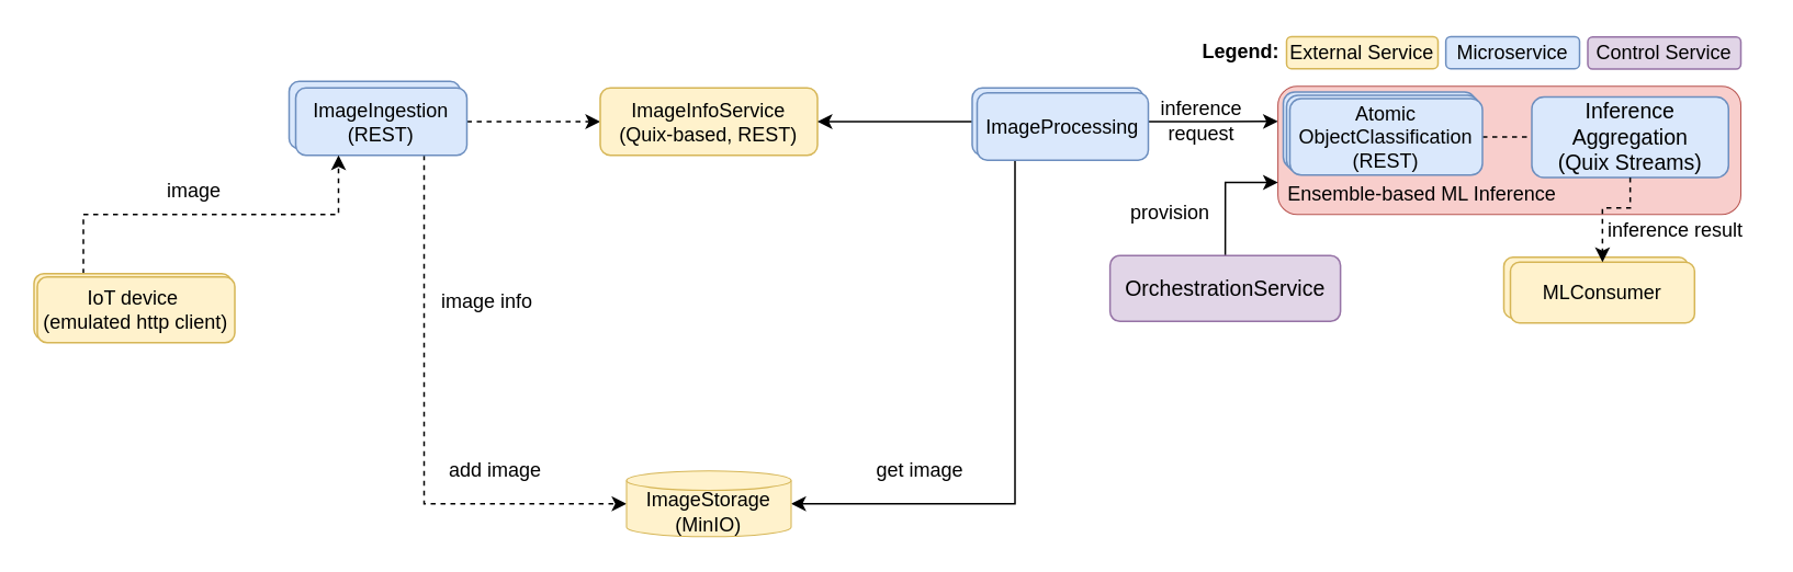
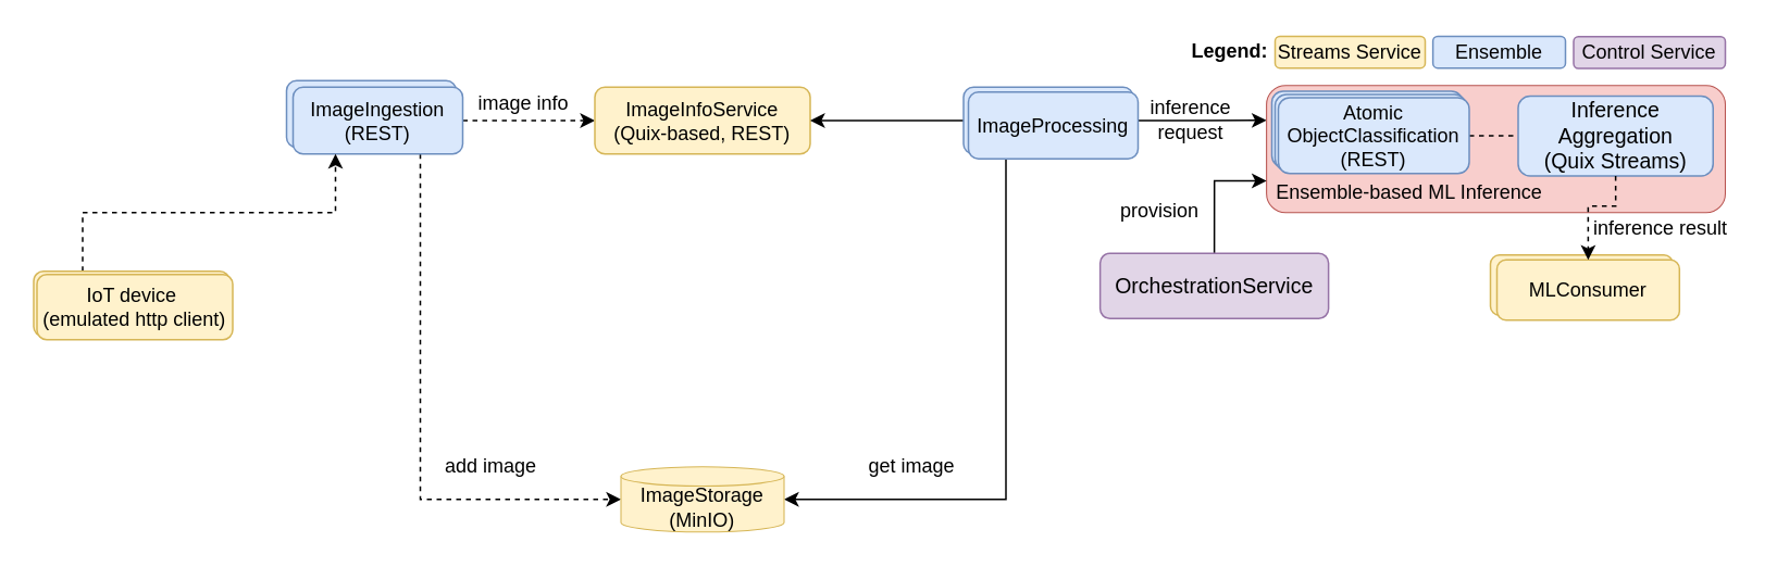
- <mxCell id="32" value="External Service" style="rounded=1;whiteSpace=wrap;html=1;fillColor=#fff2cc;strokeColor=#d6b656;" parent="1" vertex="1"><mxGeometry x="781" y="21.75" width="92" height="19.5" as="geometry" /></mxCell>
+ <mxCell id="32" value="Streams Service" style="rounded=1;whiteSpace=wrap;html=1;fillColor=#fff2cc;strokeColor=#d6b656;" parent="1" vertex="1"><mxGeometry x="781" y="21.75" width="92" height="19.5" as="geometry" /></mxCell>
- <mxCell id="34" value="Microservice" style="rounded=1;whiteSpace=wrap;html=1;fillColor=#dae8fc;strokeColor=#6c8ebf;" parent="1" vertex="1"><mxGeometry x="877.75" y="21.75" width="81.25" height="19.5" as="geometry" /></mxCell>
+ <mxCell id="34" value="Ensemble" style="rounded=1;whiteSpace=wrap;html=1;fillColor=#dae8fc;strokeColor=#6c8ebf;" parent="1" vertex="1"><mxGeometry x="877.75" y="21.75" width="81.25" height="19.5" as="geometry" /></mxCell>
- <mxCell id="24" value="image" style="text;html=1;align=center;verticalAlign=middle;resizable=0;points=[];autosize=1;strokeColor=none;fillColor=none;fontSize=12;fontColor=default;" parent="1" vertex="1"><mxGeometry x="92" y="106" width="50" height="20" as="geometry" /></mxCell>
- <mxCell id="7" value="image info" style="text;html=1;align=center;verticalAlign=middle;resizable=0;points=[];autosize=1;strokeColor=none;fillColor=none;fontSize=12;fontColor=default;" parent="1" vertex="1"><mxGeometry x="260" y="173" width="70" height="20" as="geometry" /></mxCell>
+ <mxCell id="7" value="image info" style="text;html=1;align=center;verticalAlign=middle;resizable=0;points=[];autosize=1;strokeColor=none;fillColor=none;fontSize=12;fontColor=default;" parent="1" vertex="1"><mxGeometry x="285" y="53" width="70" height="20" as="geometry" /></mxCell>
